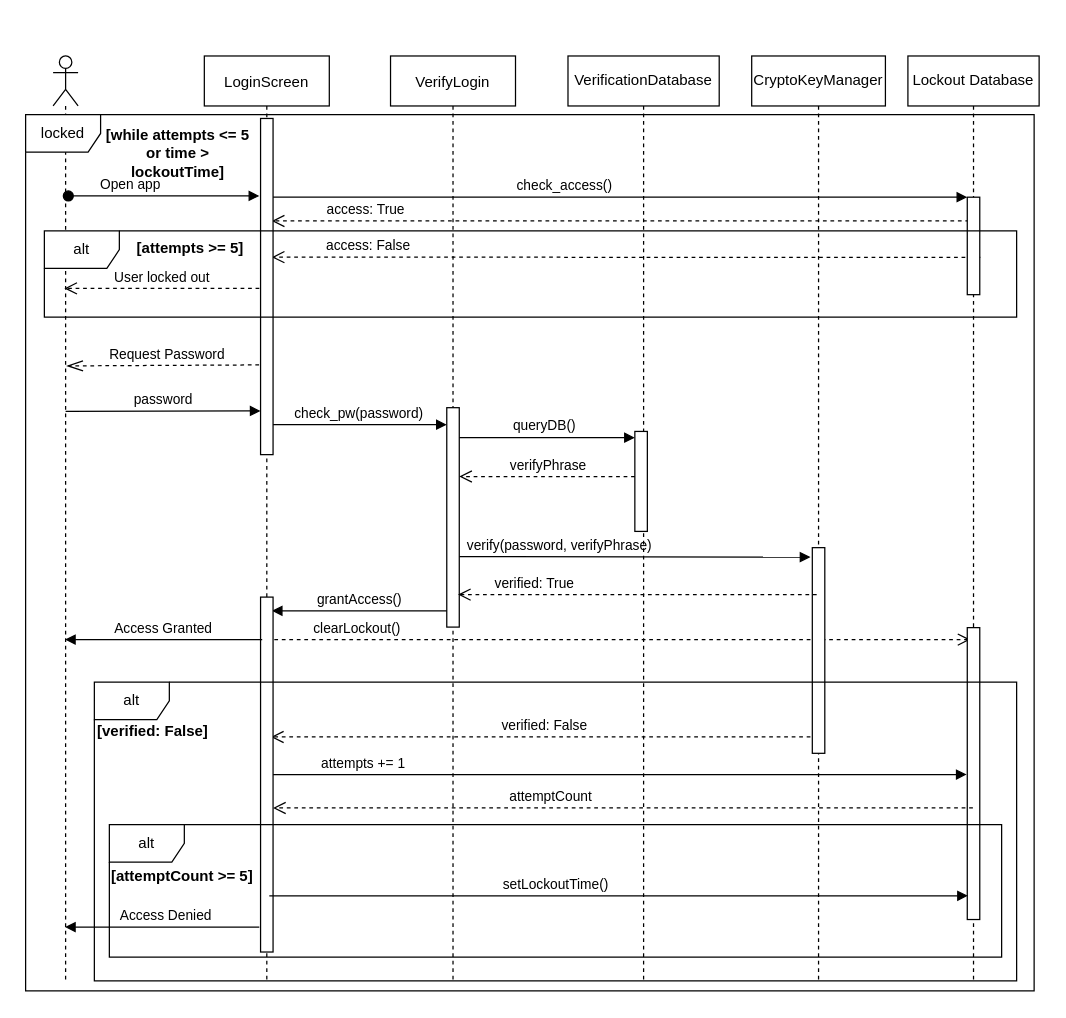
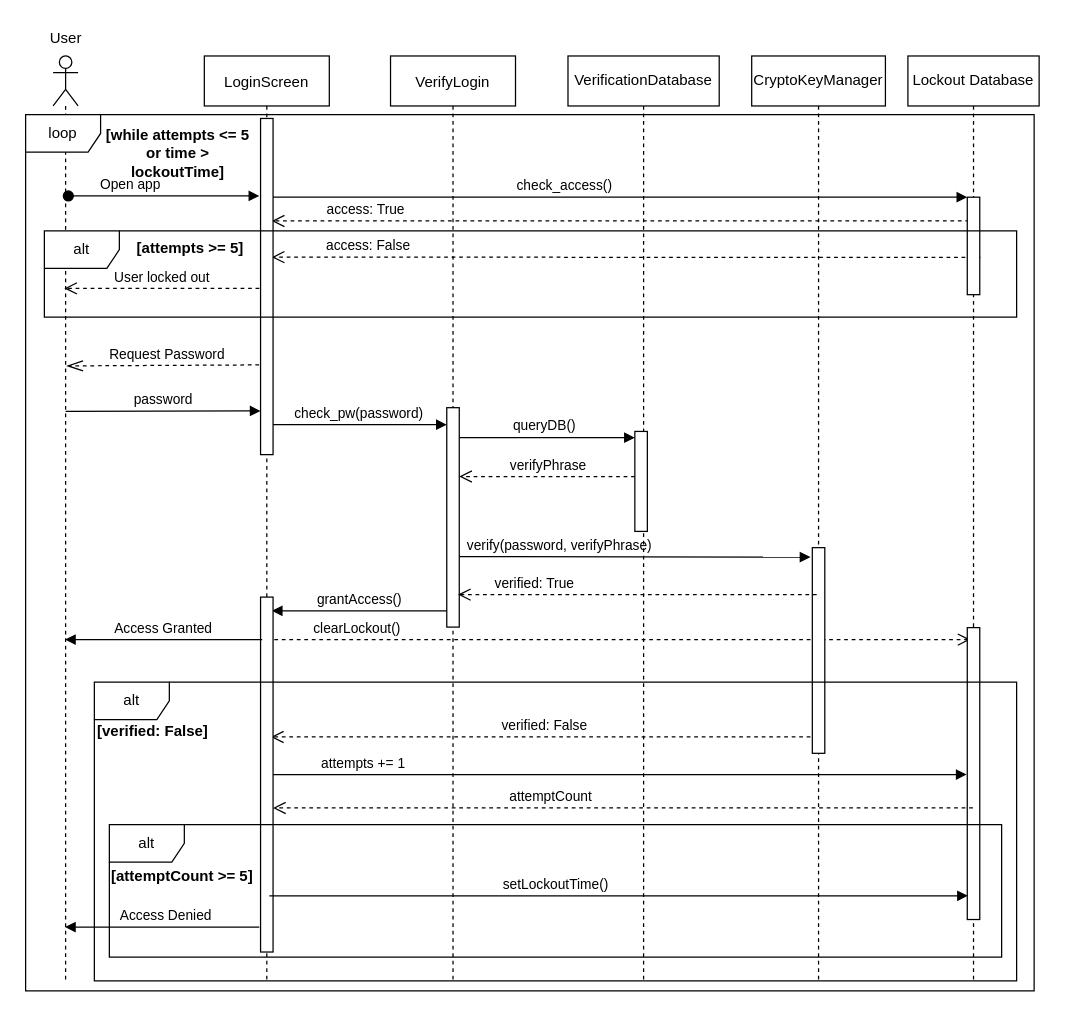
+ <mxCell id="41" value="User" style="text;html=1;strokeColor=none;fillColor=none;align=center;verticalAlign=middle;whiteSpace=wrap;rounded=0;" vertex="1" parent="1"><mxGeometry x="30" y="20" width="45" height="20" as="geometry" /></mxCell>
- <mxCell id="43" value="locked" style="shape=umlFrame;whiteSpace=wrap;html=1;" vertex="1" parent="1"><mxGeometry x="20" y="91" width="807" height="701" as="geometry" /></mxCell>
+ <mxCell id="43" value="loop" style="shape=umlFrame;whiteSpace=wrap;html=1;" vertex="1" parent="1"><mxGeometry x="20" y="91" width="807" height="701" as="geometry" /></mxCell>
